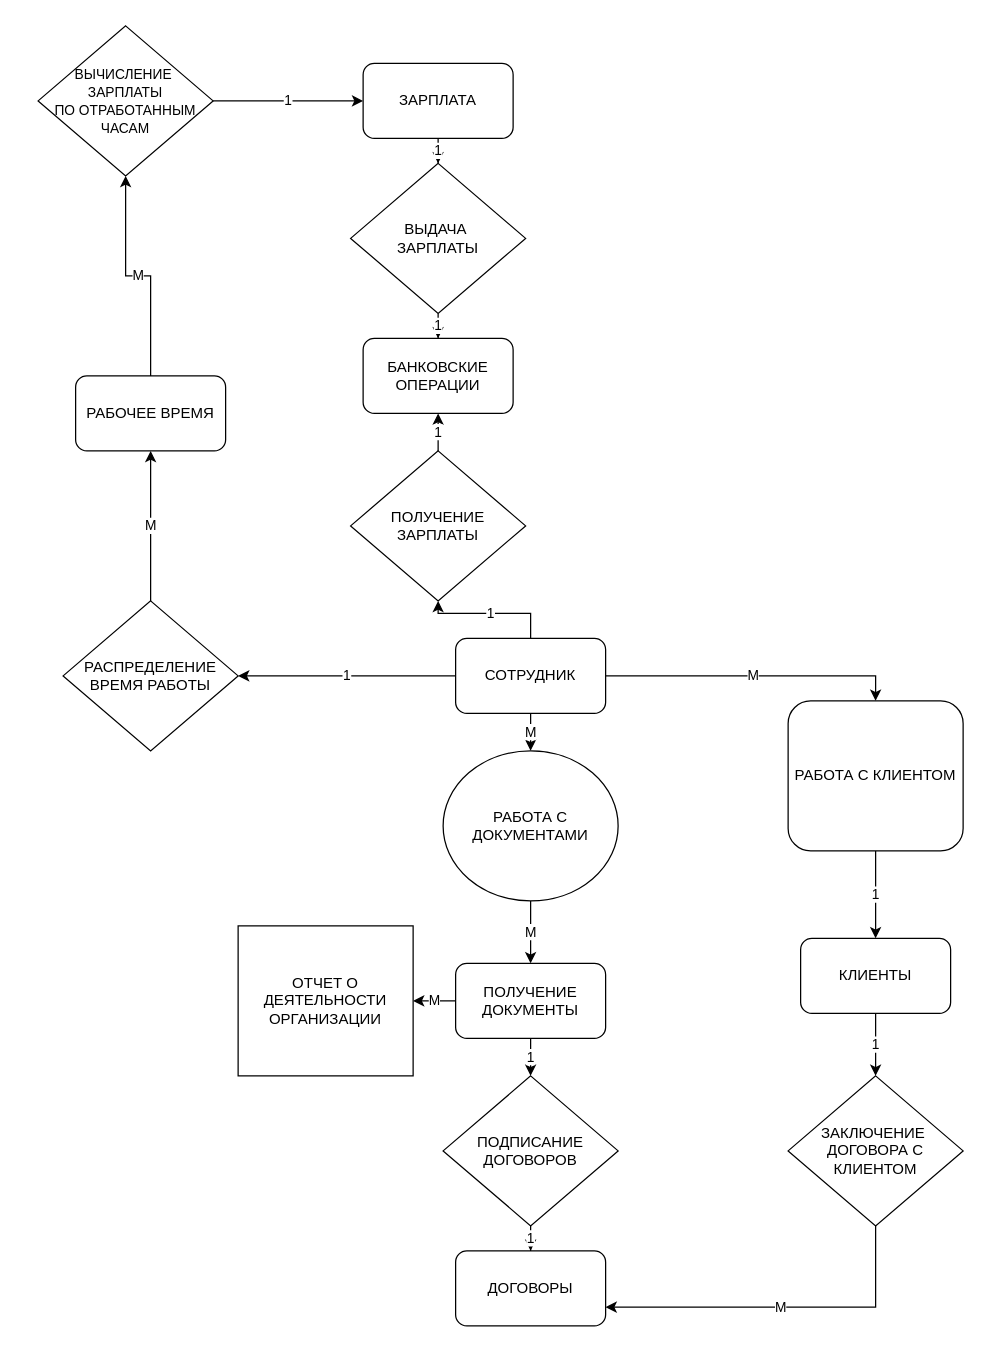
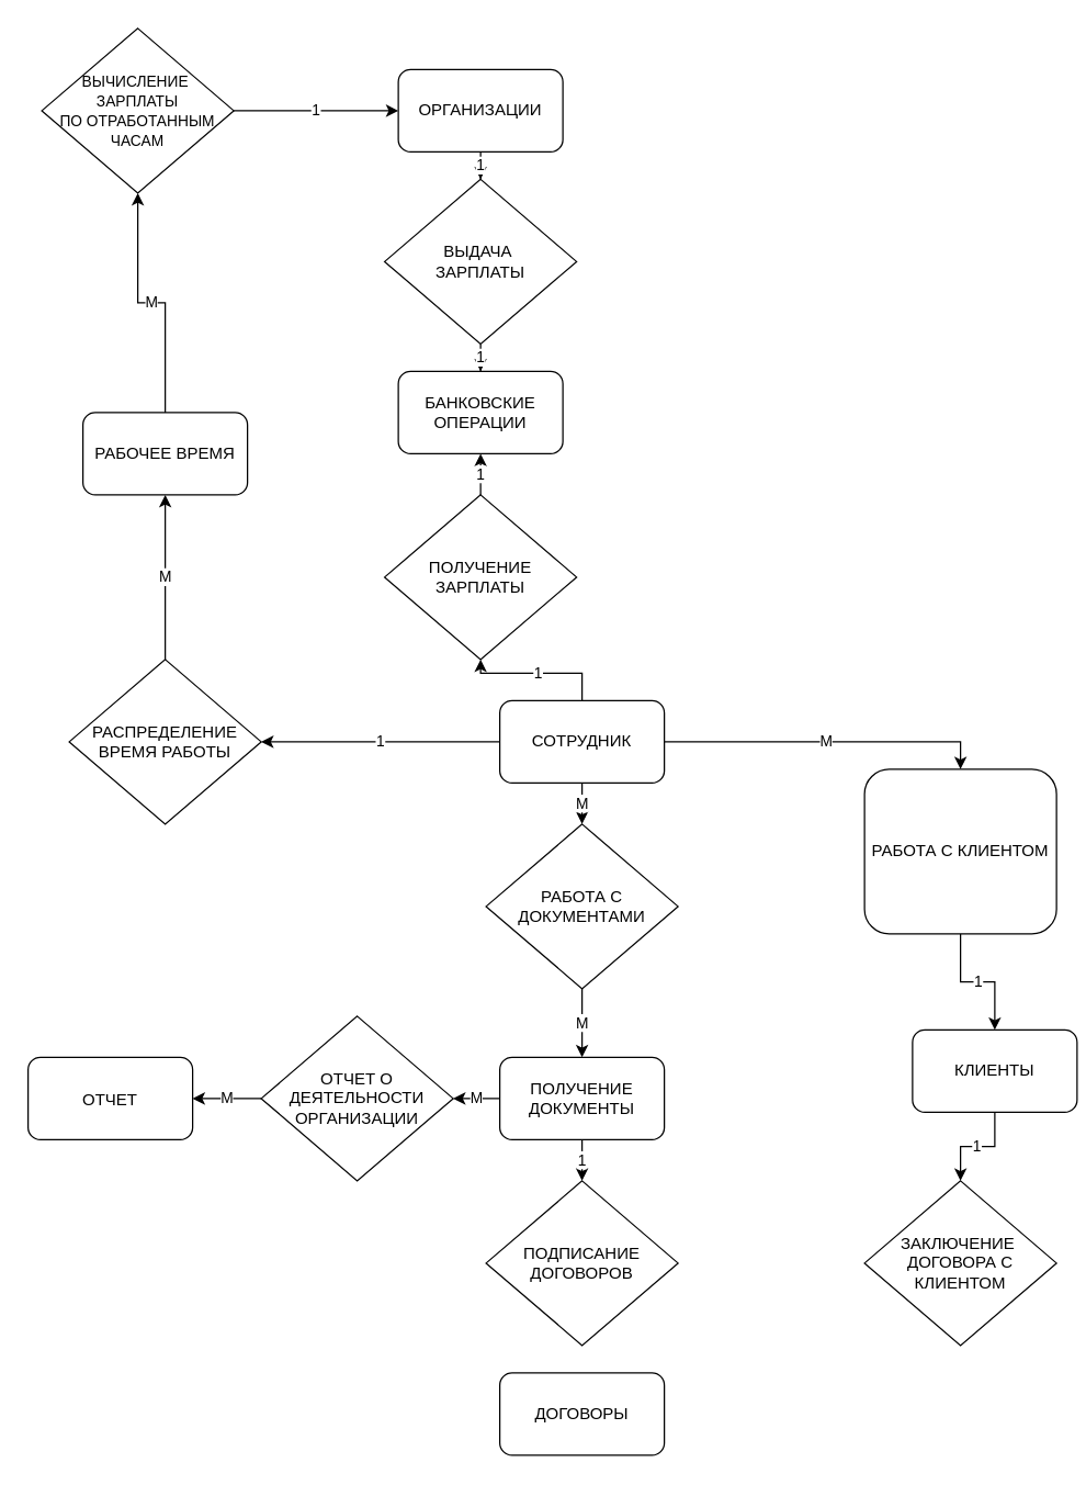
- <mxCell id="24" value="&lt;p class=&quot;MsoNormal&quot;&gt;ЗАРПЛАТА&lt;/p&gt;" style="rounded=1;whiteSpace=wrap;html=1;" vertex="1" parent="1"><mxGeometry x="290" y="50" width="120" height="60" as="geometry" /></mxCell>
+ <mxCell id="24" value="&lt;p class=&quot;MsoNormal&quot;&gt;ОРГАНИЗАЦИИ&lt;/p&gt;" style="rounded=1;whiteSpace=wrap;html=1;" vertex="1" parent="1"><mxGeometry x="290" y="50" width="120" height="60" as="geometry" /></mxCell>
- <mxCell id="12" value="РАБОТА С ДОКУМЕНТАМИ" style="ellipse;whiteSpace=wrap;html=1;" vertex="1" parent="1"><mxGeometry x="354" y="600" width="140" height="120" as="geometry" /></mxCell>
+ <mxCell id="12" value="РАБОТА С ДОКУМЕНТАМИ" style="rhombus;whiteSpace=wrap;html=1;" vertex="1" parent="1"><mxGeometry x="354" y="600" width="140" height="120" as="geometry" /></mxCell>
- <mxCell id="20" value="&lt;p class=&quot;MsoNormal&quot;&gt;КЛИЕНТЫ&lt;/p&gt;" style="rounded=1;whiteSpace=wrap;html=1;" vertex="1" parent="1"><mxGeometry x="640" y="750" width="120" height="60" as="geometry" /></mxCell>
+ <mxCell id="20" value="&lt;p class=&quot;MsoNormal&quot;&gt;КЛИЕНТЫ&lt;/p&gt;" style="rounded=1;whiteSpace=wrap;html=1;" vertex="1" parent="1"><mxGeometry x="665" y="750" width="120" height="60" as="geometry" /></mxCell>
+ <mxCell id="32" value="&lt;p style=&quot;line-height:150%;&quot; class=&quot;MsoNormal&quot;&gt;ОТЧЕТ&lt;span style=&quot;mso-spacerun:'yes';font-family:'Times New Roman';font-size:14,0000pt;&quot;&gt;&lt;/span&gt;&lt;/p&gt;" style="rounded=1;whiteSpace=wrap;html=1;" vertex="1" parent="1"><mxGeometry x="20" y="770" width="120" height="60" as="geometry" /></mxCell>
+ <mxCell id="33" value="M" style="edgeStyle=orthogonalEdgeStyle;rounded=0;orthogonalLoop=1;jettySize=auto;html=1;" edge="1" parent="1" source="34" target="32"><mxGeometry relative="1" as="geometry" /></mxCell>
- <mxCell id="34" value="ОТЧЕТ О ДЕЯТЕЛЬНОСТИ ОРГАНИЗАЦИИ" style="whiteSpace=wrap;html=1;rounded=0;" vertex="1" parent="1"><mxGeometry x="190" y="740" width="140" height="120" as="geometry" /></mxCell>
+ <mxCell id="34" value="ОТЧЕТ О ДЕЯТЕЛЬНОСТИ ОРГАНИЗАЦИИ" style="rhombus;whiteSpace=wrap;html=1;" vertex="1" parent="1"><mxGeometry x="190" y="740" width="140" height="120" as="geometry" /></mxCell>
- <mxCell id="26" value="1" style="edgeStyle=orthogonalEdgeStyle;rounded=0;orthogonalLoop=1;jettySize=auto;html=1;" edge="1" parent="1" source="27" target="18"><mxGeometry relative="1" as="geometry" /></mxCell>
- <mxCell id="30" value="M" style="edgeStyle=orthogonalEdgeStyle;rounded=0;orthogonalLoop=1;jettySize=auto;html=1;entryX=1;entryY=0.75;entryDx=0;entryDy=0;exitX=0.5;exitY=1;exitDx=0;exitDy=0;" edge="1" parent="1" source="31" target="18"><mxGeometry relative="1" as="geometry" /></mxCell>
